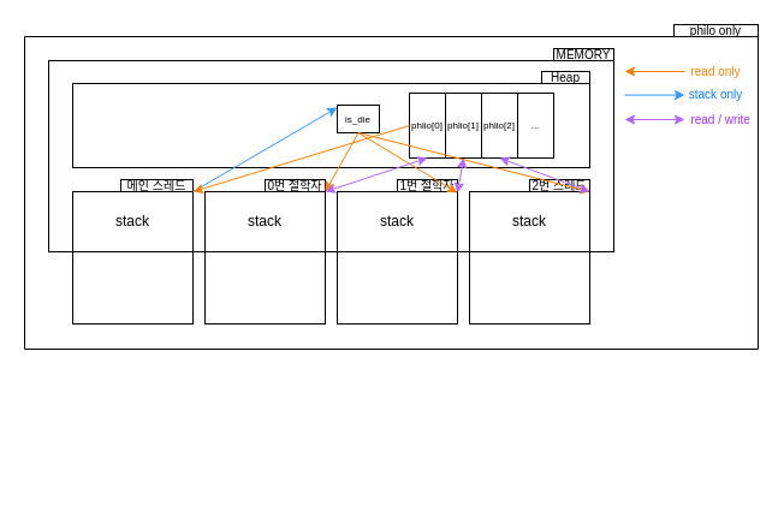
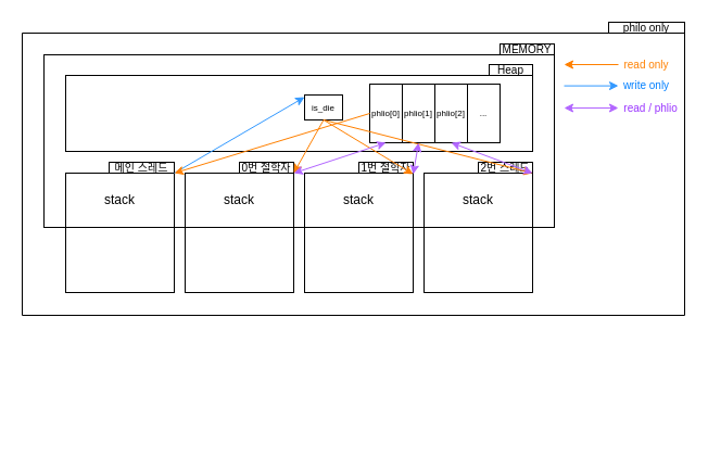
- <mxCell id="40" value="stack only" style="text;html=1;strokeColor=none;fillColor=none;align=center;verticalAlign=middle;whiteSpace=wrap;rounded=0;fontSize=10;fontColor=#007FFF;" vertex="1" parent="2"><mxGeometry x="550" y="43" width="50" height="10" as="geometry" /></mxCell>
+ <mxCell id="40" value="write only" style="text;html=1;strokeColor=none;fillColor=none;align=center;verticalAlign=middle;whiteSpace=wrap;rounded=0;fontSize=10;fontColor=#007FFF;" vertex="1" parent="2"><mxGeometry x="550" y="43" width="50" height="10" as="geometry" /></mxCell>
- <mxCell id="41" value="read / write&amp;nbsp;" style="text;html=1;strokeColor=none;fillColor=none;align=center;verticalAlign=middle;whiteSpace=wrap;rounded=0;fontSize=10;fontColor=#9933FF;" vertex="1" parent="2"><mxGeometry x="551" y="64" width="59" height="10" as="geometry" /></mxCell>
+ <mxCell id="41" value="read / phlio&amp;nbsp;" style="text;html=1;strokeColor=none;fillColor=none;align=center;verticalAlign=middle;whiteSpace=wrap;rounded=0;fontSize=10;fontColor=#9933FF;" vertex="1" parent="2"><mxGeometry x="551" y="64" width="59" height="10" as="geometry" /></mxCell>
